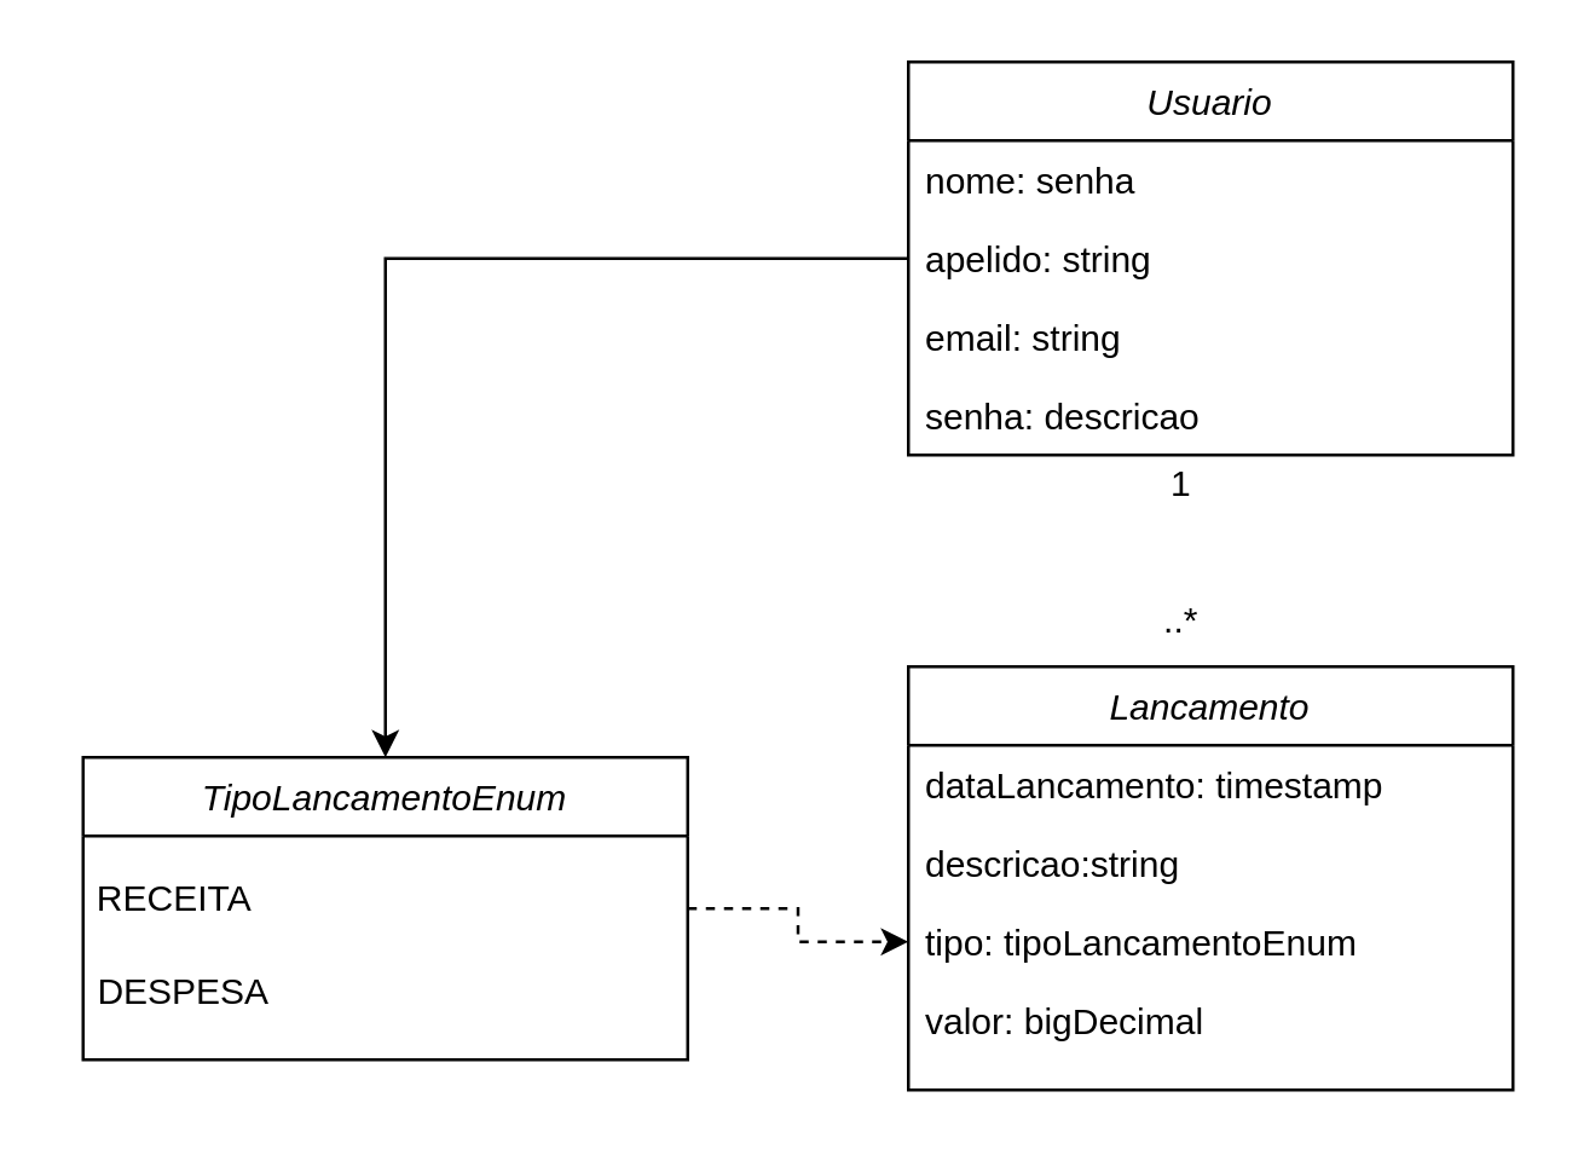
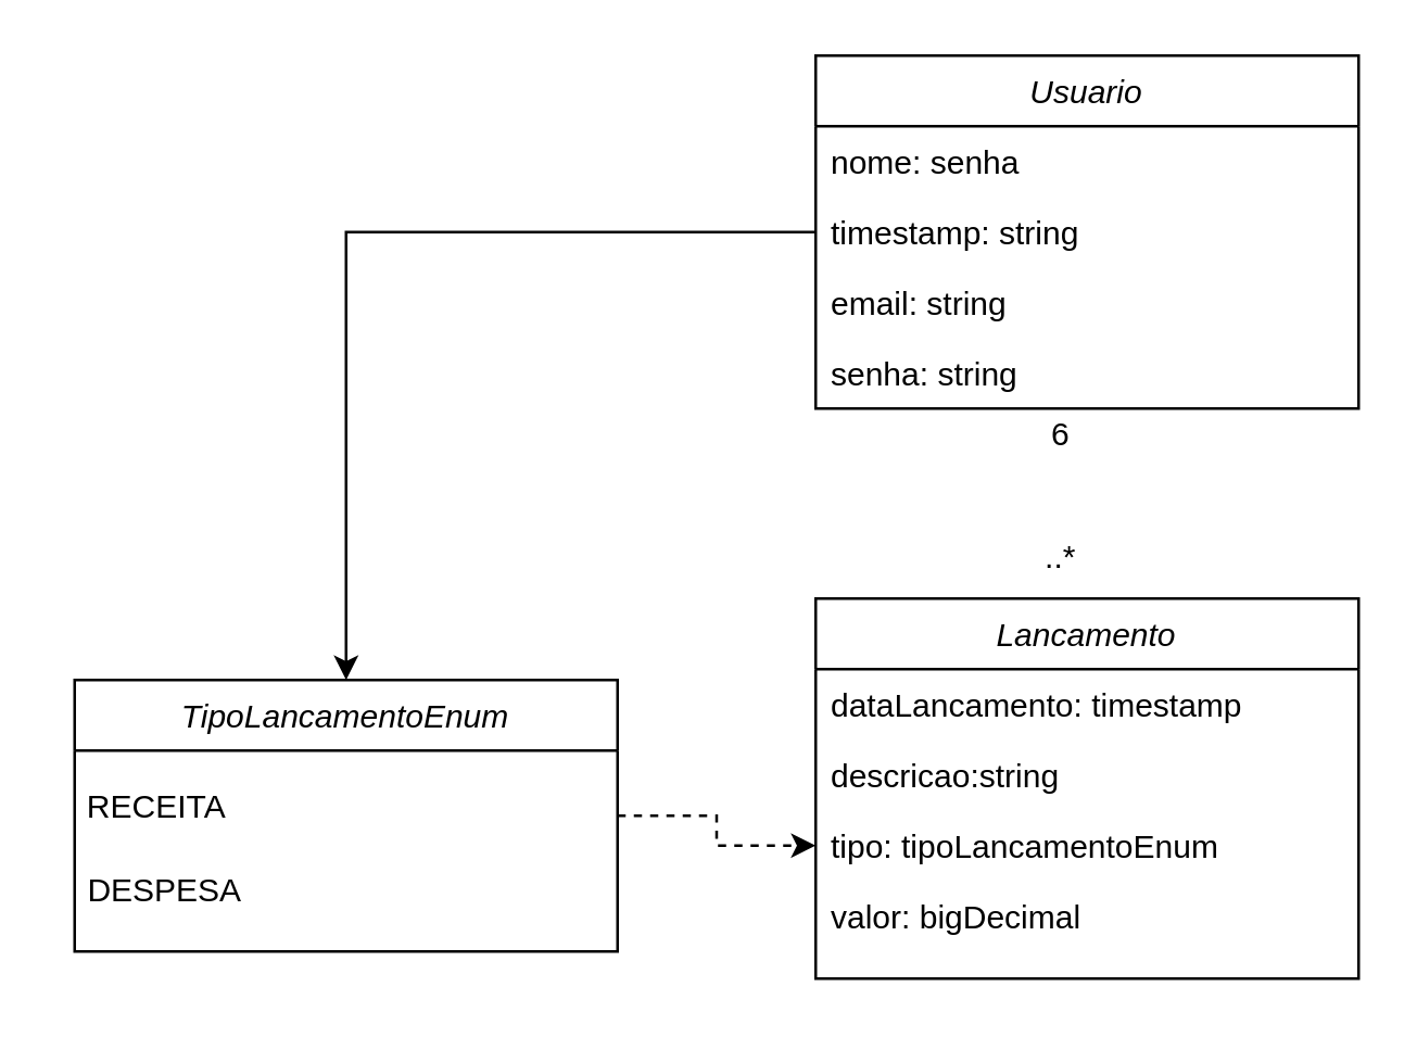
- <mxCell id="5" value="apelido: string" style="text;align=left;verticalAlign=top;spacingLeft=4;spacingRight=4;overflow=hidden;rotatable=0;points=[[0,0.5],[1,0.5]];portConstraint=eastwest;rounded=0;shadow=0;html=0;" parent="3" vertex="1"><mxGeometry y="52" width="200" height="26" as="geometry" /></mxCell>
+ <mxCell id="5" value="timestamp: string" style="text;align=left;verticalAlign=top;spacingLeft=4;spacingRight=4;overflow=hidden;rotatable=0;points=[[0,0.5],[1,0.5]];portConstraint=eastwest;rounded=0;shadow=0;html=0;" parent="3" vertex="1"><mxGeometry y="52" width="200" height="26" as="geometry" /></mxCell>
- <mxCell id="7" value="senha: descricao" style="text;align=left;verticalAlign=top;spacingLeft=4;spacingRight=4;overflow=hidden;rotatable=0;points=[[0,0.5],[1,0.5]];portConstraint=eastwest;rounded=0;shadow=0;html=0;" vertex="1" parent="3"><mxGeometry y="104" width="200" height="26" as="geometry" /></mxCell>
+ <mxCell id="7" value="senha: string" style="text;align=left;verticalAlign=top;spacingLeft=4;spacingRight=4;overflow=hidden;rotatable=0;points=[[0,0.5],[1,0.5]];portConstraint=eastwest;rounded=0;shadow=0;html=0;" vertex="1" parent="3"><mxGeometry y="104" width="200" height="26" as="geometry" /></mxCell>
- <mxCell id="13" value="1" style="text;html=1;align=center;verticalAlign=middle;resizable=0;points=[];autosize=1;strokeColor=none;fillColor=none;" vertex="1" parent="1"><mxGeometry x="375" y="145" width="30" height="30" as="geometry" /></mxCell>
+ <mxCell id="13" value="6" style="text;html=1;align=center;verticalAlign=middle;resizable=0;points=[];autosize=1;strokeColor=none;fillColor=none;" vertex="1" parent="1"><mxGeometry x="375" y="145" width="30" height="30" as="geometry" /></mxCell>
